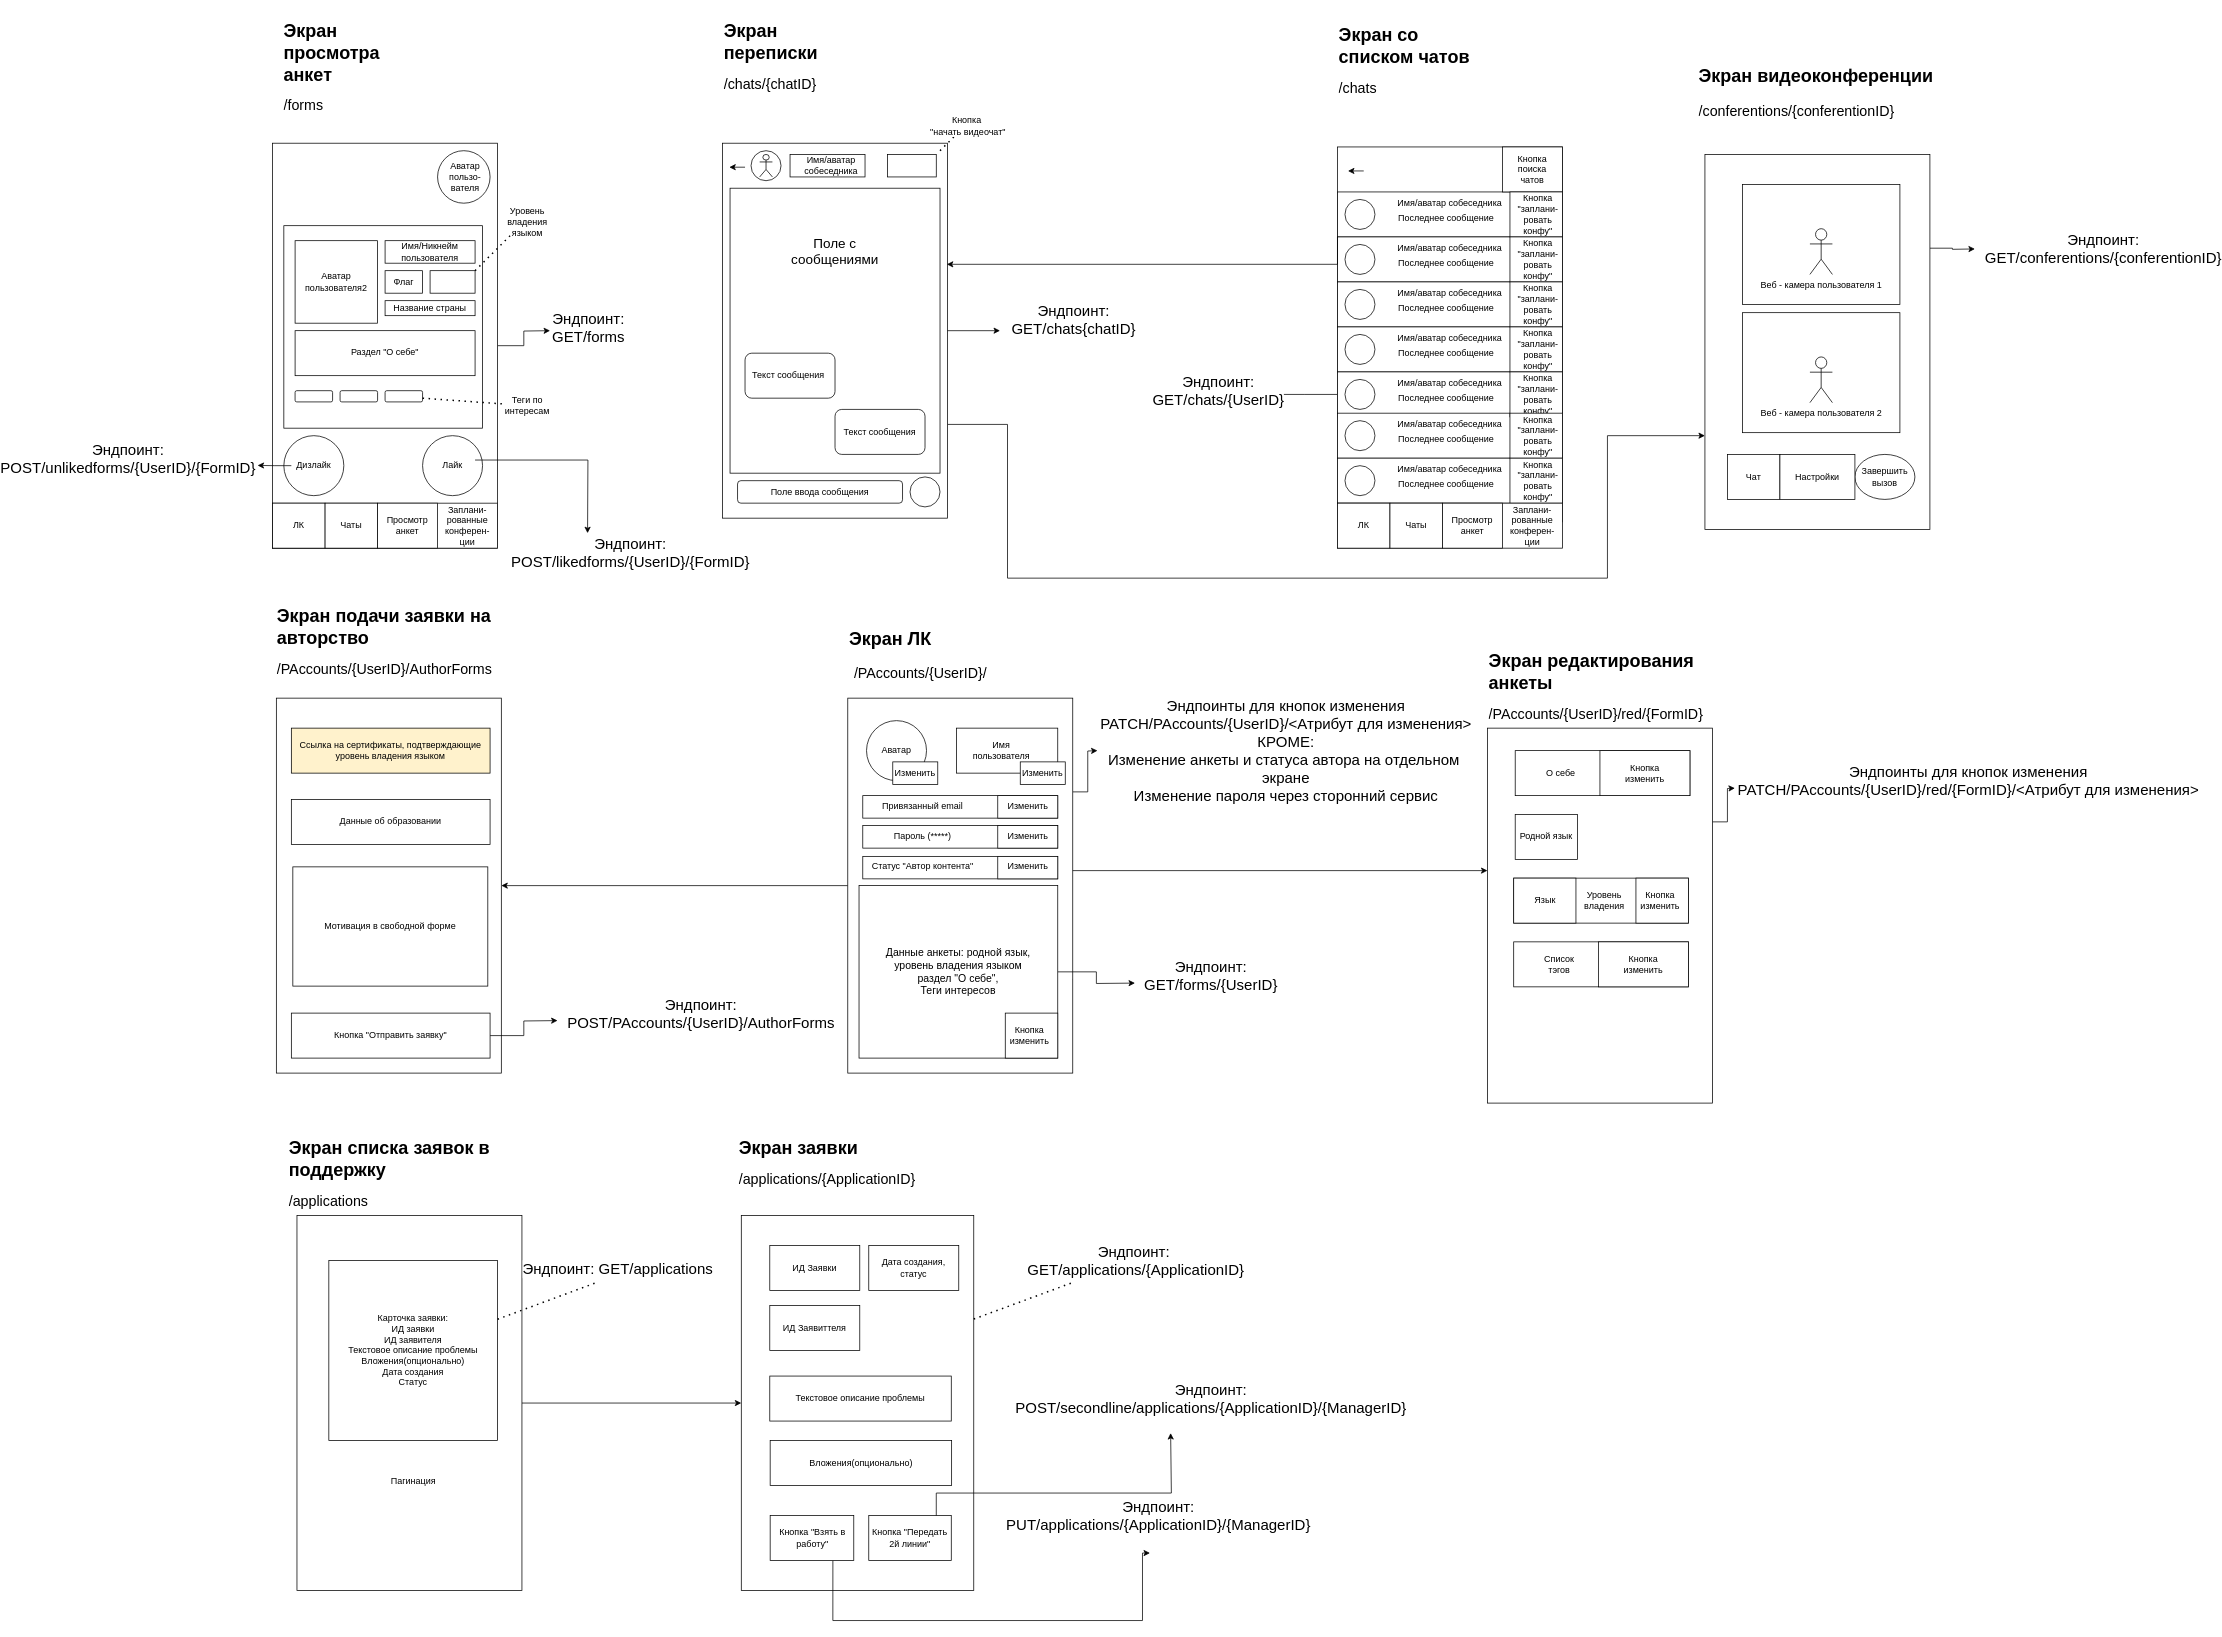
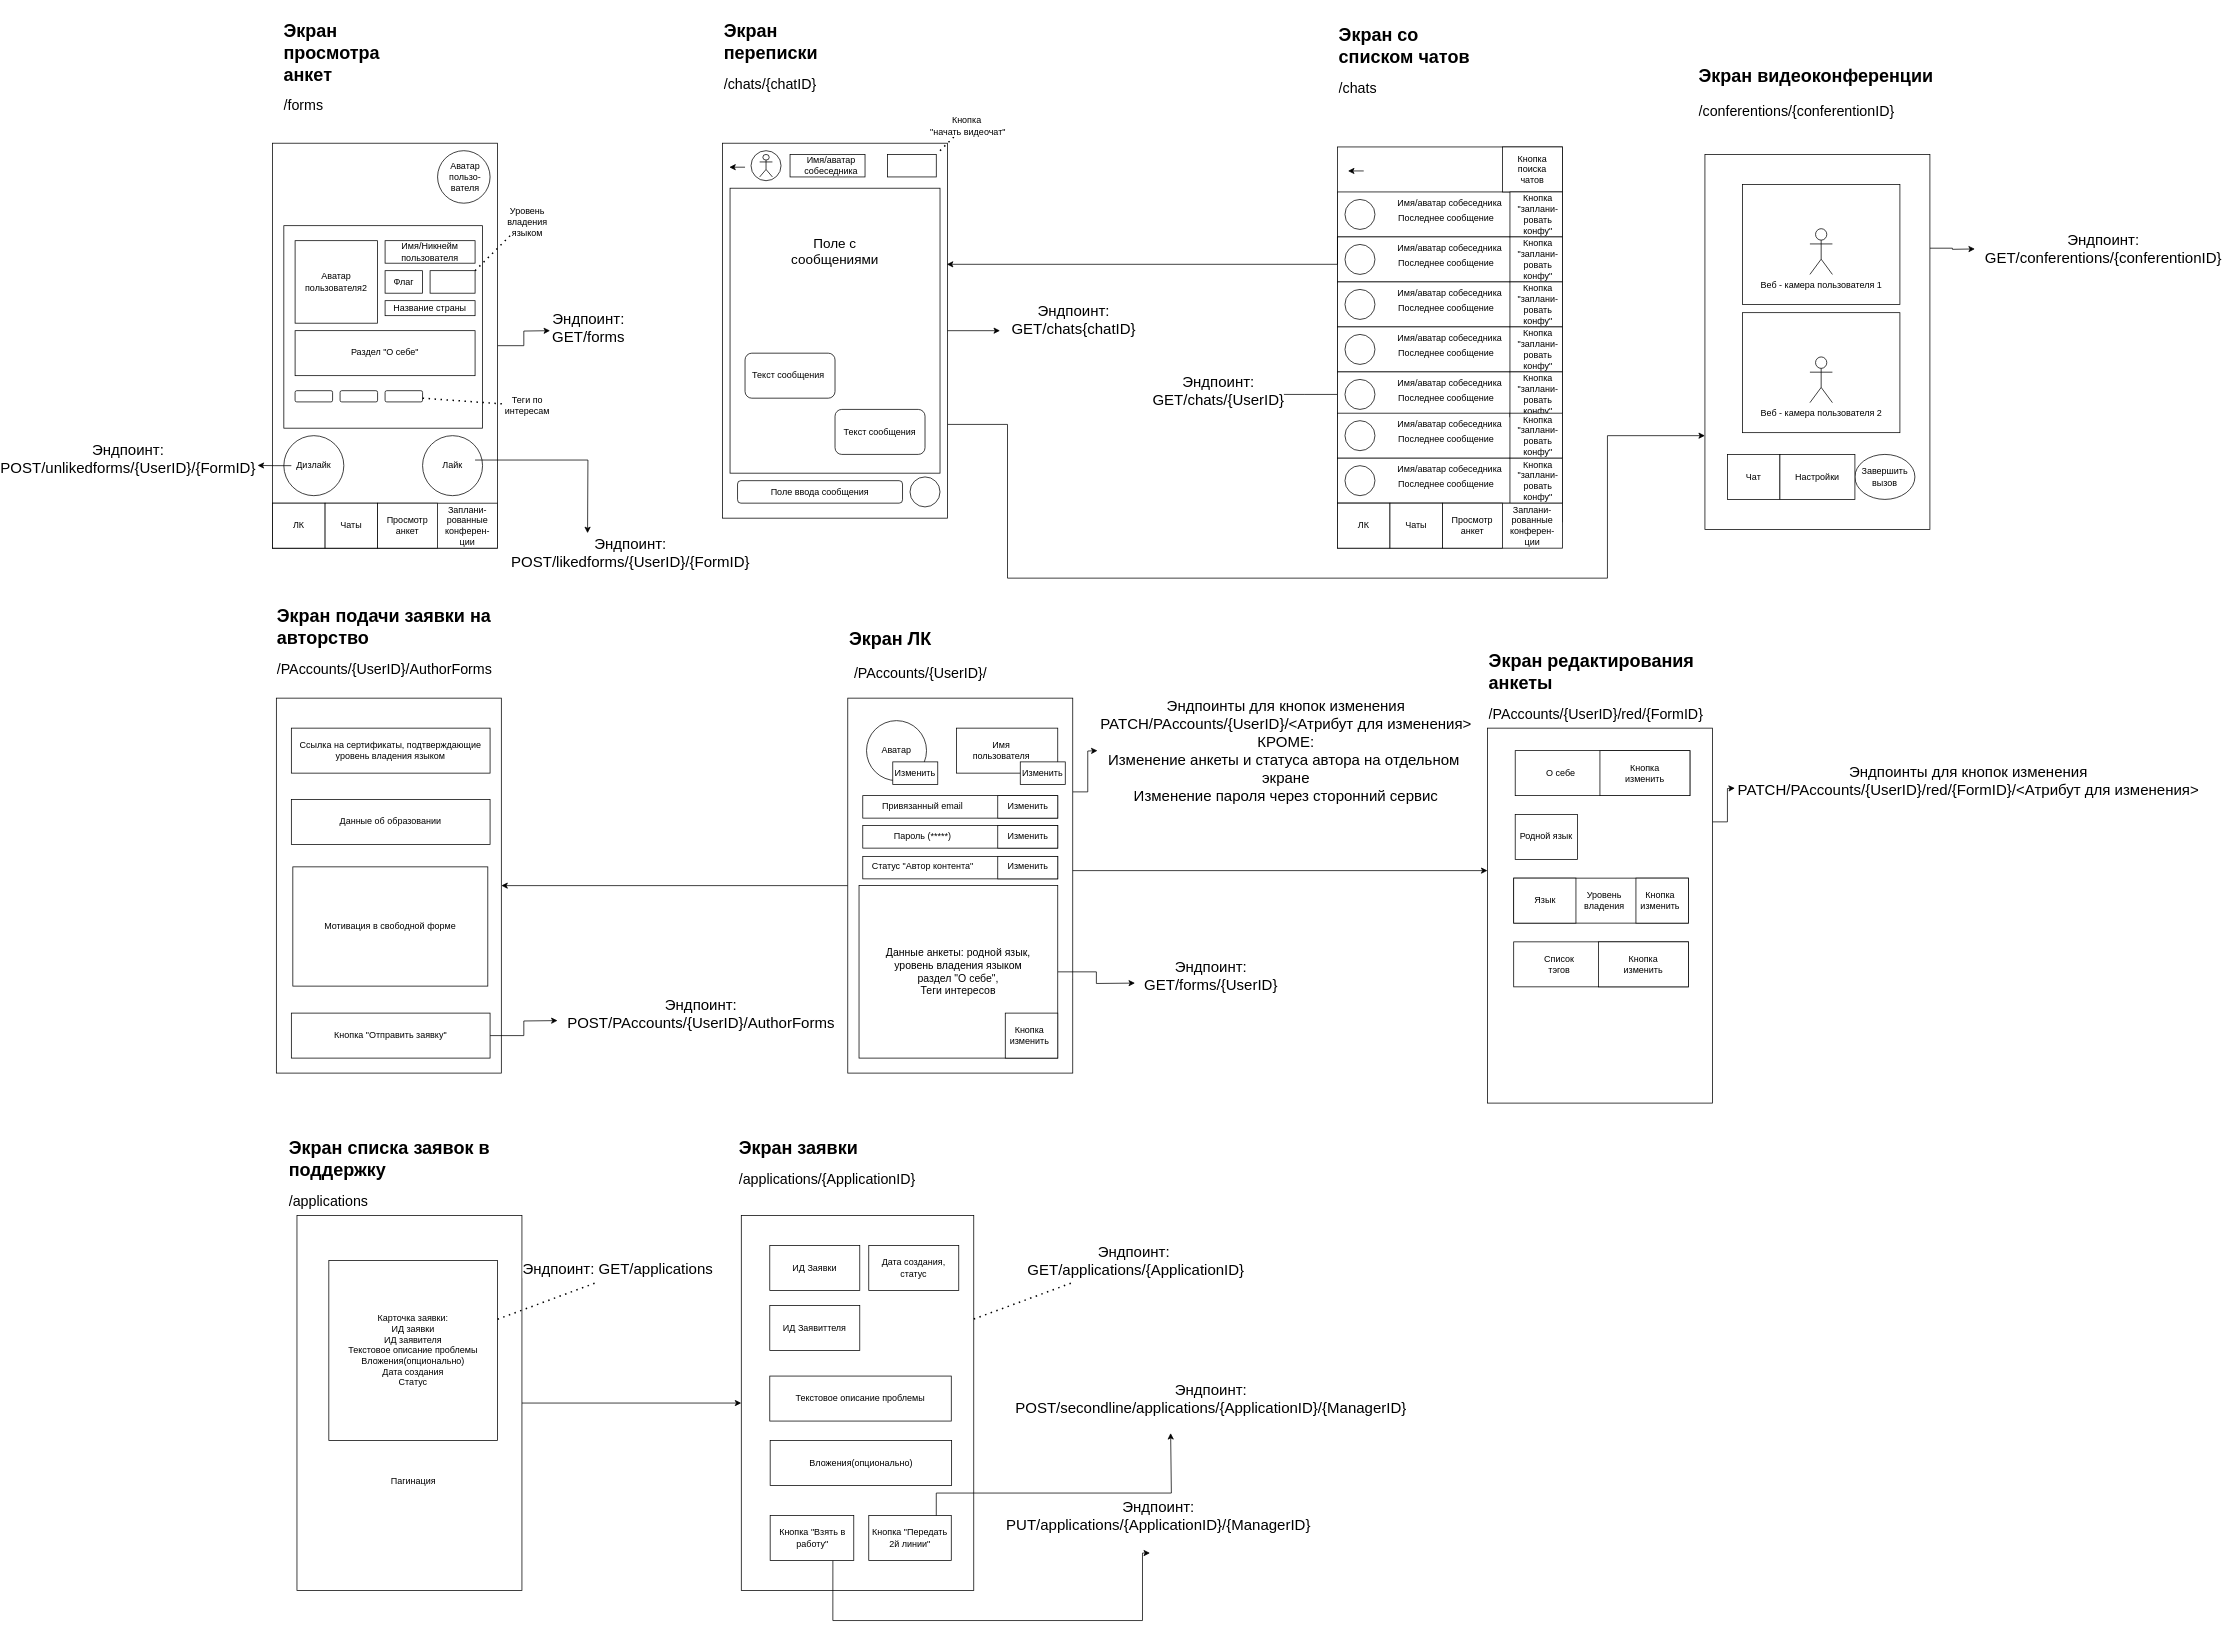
- <mxCell id="173" value="Ссылка на сертификаты, подтверждающие уровень владения языком" style="rounded=0;whiteSpace=wrap;html=1;fillColor=#fff2cc;" parent="1" vertex="1"><mxGeometry x="255" y="970" width="265" height="60" as="geometry" /></mxCell>
+ <mxCell id="173" value="Ссылка на сертификаты, подтверждающие уровень владения языком" style="rounded=0;whiteSpace=wrap;html=1;" parent="1" vertex="1"><mxGeometry x="255" y="970" width="265" height="60" as="geometry" /></mxCell>
